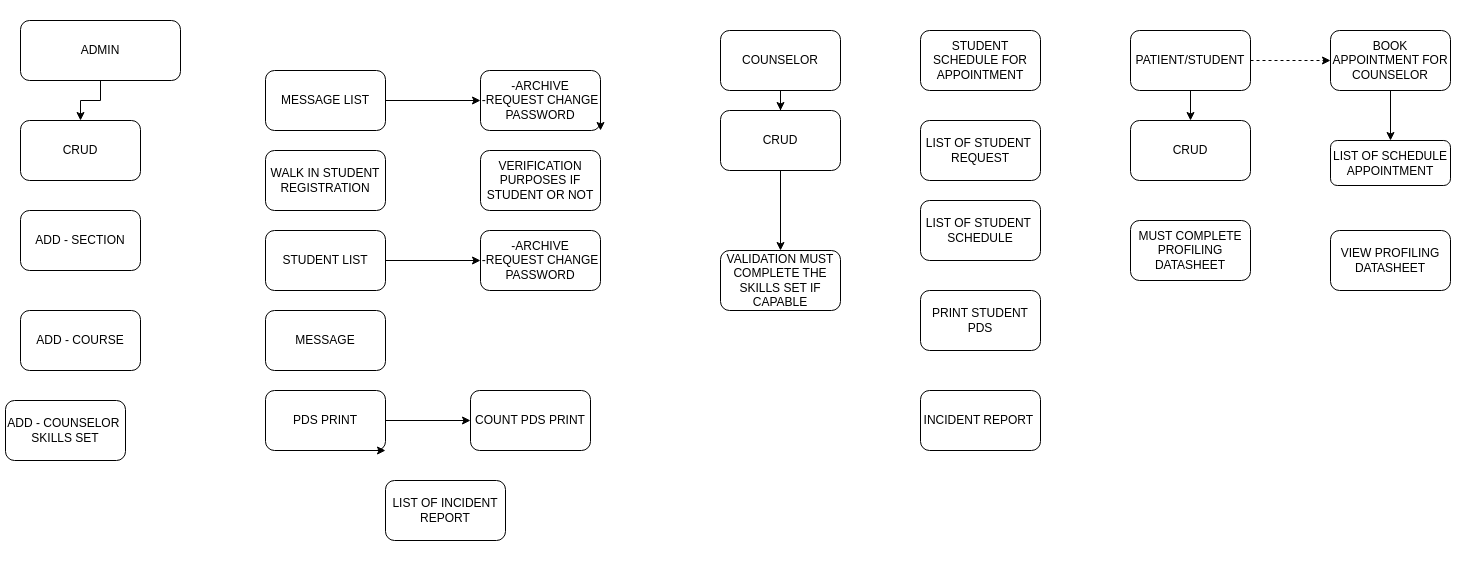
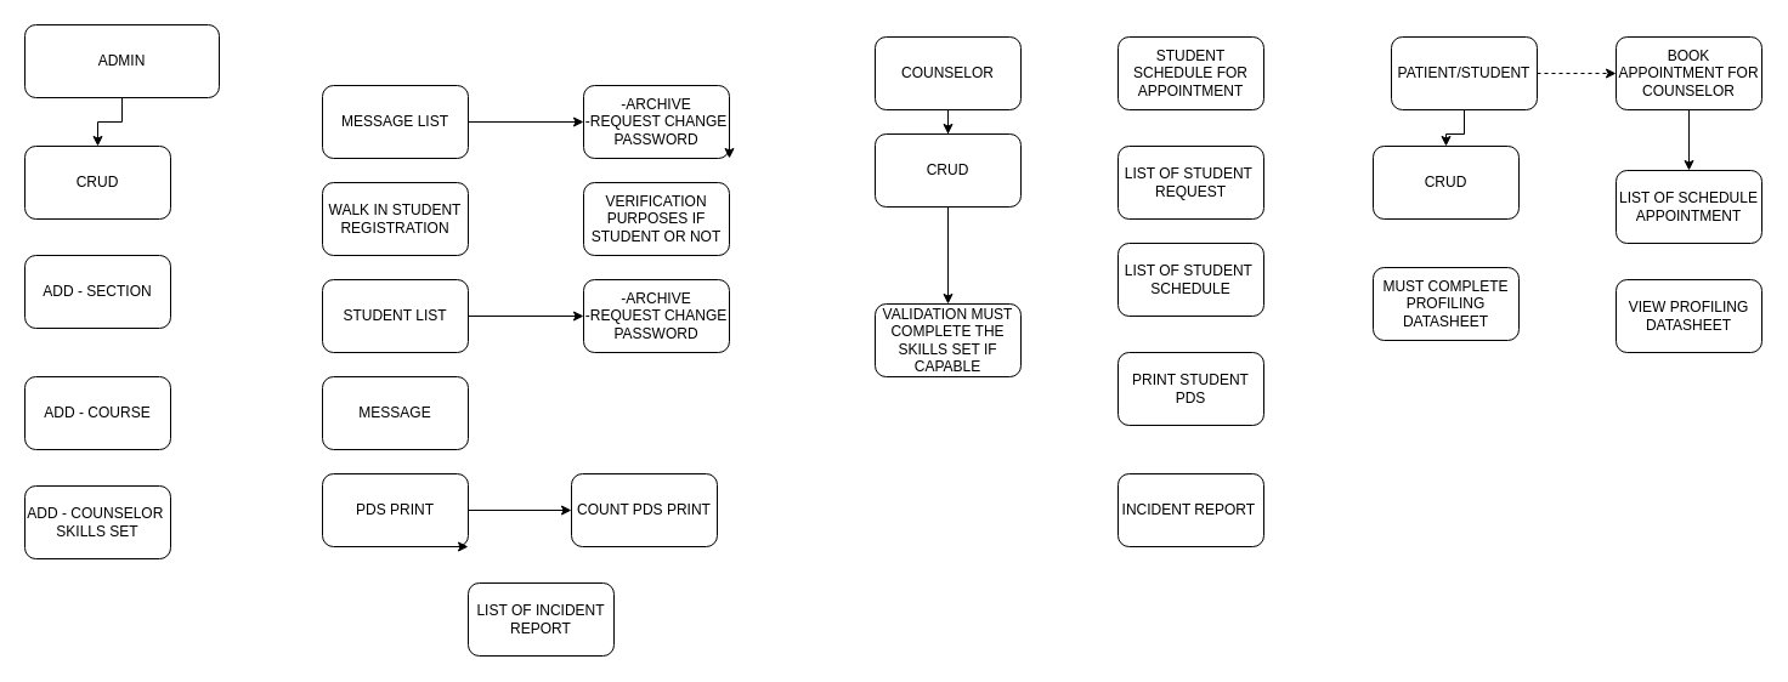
- <mxCell id="4" value="PATIENT/STUDENT" style="rounded=1;whiteSpace=wrap;html=1;" vertex="1" parent="1"><mxGeometry x="1130" y="30" width="120" height="60" as="geometry" /></mxCell>
+ <mxCell id="4" value="PATIENT/STUDENT" style="rounded=1;whiteSpace=wrap;html=1;" vertex="1" parent="1"><mxGeometry x="1145" y="30" width="120" height="60" as="geometry" /></mxCell>
- <mxCell id="40" value="LIST OF SCHEDULE APPOINTMENT" style="whiteSpace=wrap;html=1;rounded=1;" vertex="1" parent="1"><mxGeometry x="1330" y="140" width="120" height="45" as="geometry" /></mxCell>
+ <mxCell id="40" value="LIST OF SCHEDULE APPOINTMENT" style="whiteSpace=wrap;html=1;rounded=1;" vertex="1" parent="1"><mxGeometry x="1330" y="140" width="120" height="60" as="geometry" /></mxCell>
- <mxCell id="22" value="ADD - COUNSELOR&amp;nbsp;&lt;div&gt;SKILLS SET&lt;/div&gt;" style="whiteSpace=wrap;html=1;rounded=1;" vertex="1" parent="1"><mxGeometry x="5" y="400" width="120" height="60" as="geometry" /></mxCell>
+ <mxCell id="22" value="ADD - COUNSELOR&amp;nbsp;&lt;div&gt;SKILLS SET&lt;/div&gt;" style="whiteSpace=wrap;html=1;rounded=1;" vertex="1" parent="1"><mxGeometry x="20" y="400" width="120" height="60" as="geometry" /></mxCell>
